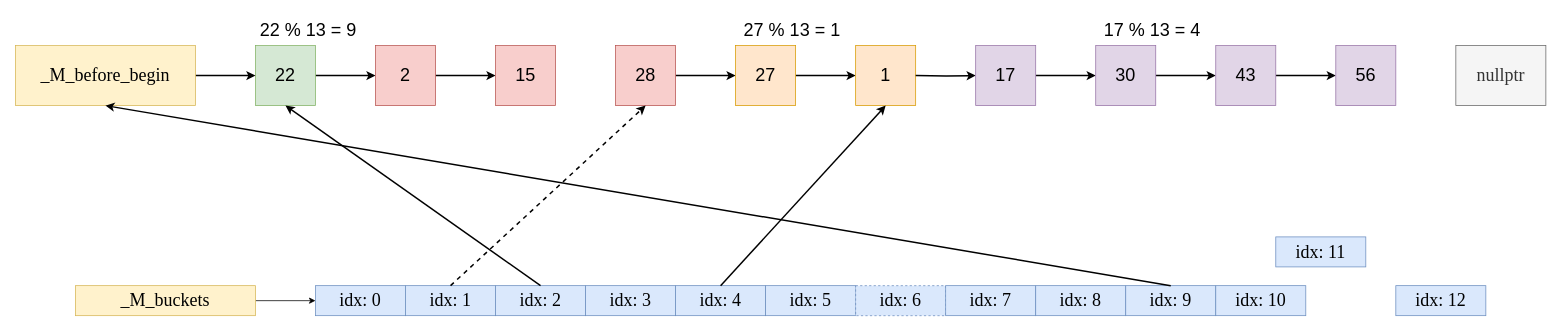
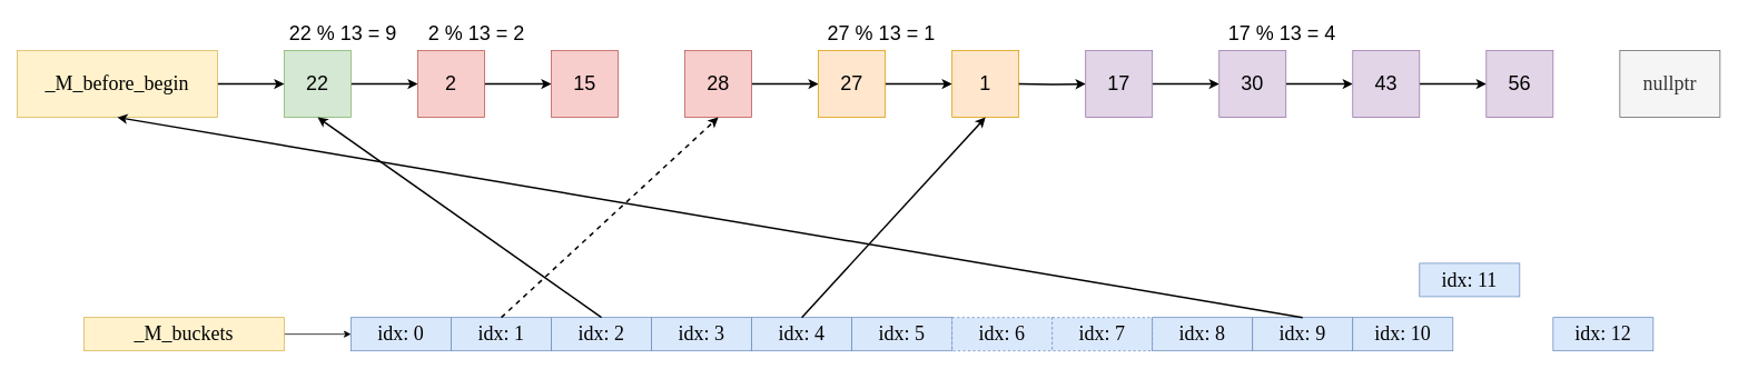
+ <mxCell id="39" value="&lt;font style=&quot;font-size: 24px;&quot;&gt;2 % 13 = 2&lt;/font&gt;" style="text;html=1;align=center;verticalAlign=middle;resizable=0;points=[];autosize=1;strokeColor=none;fillColor=none;" parent="1" vertex="1"><mxGeometry x="500" y="20" width="140" height="40" as="geometry" /></mxCell>
- <mxCell id="9" value="&lt;span style=&quot;color: rgb(0, 0, 0); font-size: 24px;&quot;&gt;idx: 7&lt;/span&gt;" style="rounded=0;whiteSpace=wrap;html=1;fontFamily=Fira Code;fillColor=#dae8fc;strokeColor=#6c8ebf;" parent="1" vertex="1"><mxGeometry x="1260" y="380" width="120" height="40" as="geometry" /></mxCell>
+ <mxCell id="9" value="&lt;span style=&quot;color: rgb(0, 0, 0); font-size: 24px;&quot;&gt;idx: 7&lt;/span&gt;" style="rounded=0;whiteSpace=wrap;html=1;fontFamily=Fira Code;fillColor=#dae8fc;strokeColor=#6c8ebf;dashed=1;" parent="1" vertex="1"><mxGeometry x="1260" y="380" width="120" height="40" as="geometry" /></mxCell>
